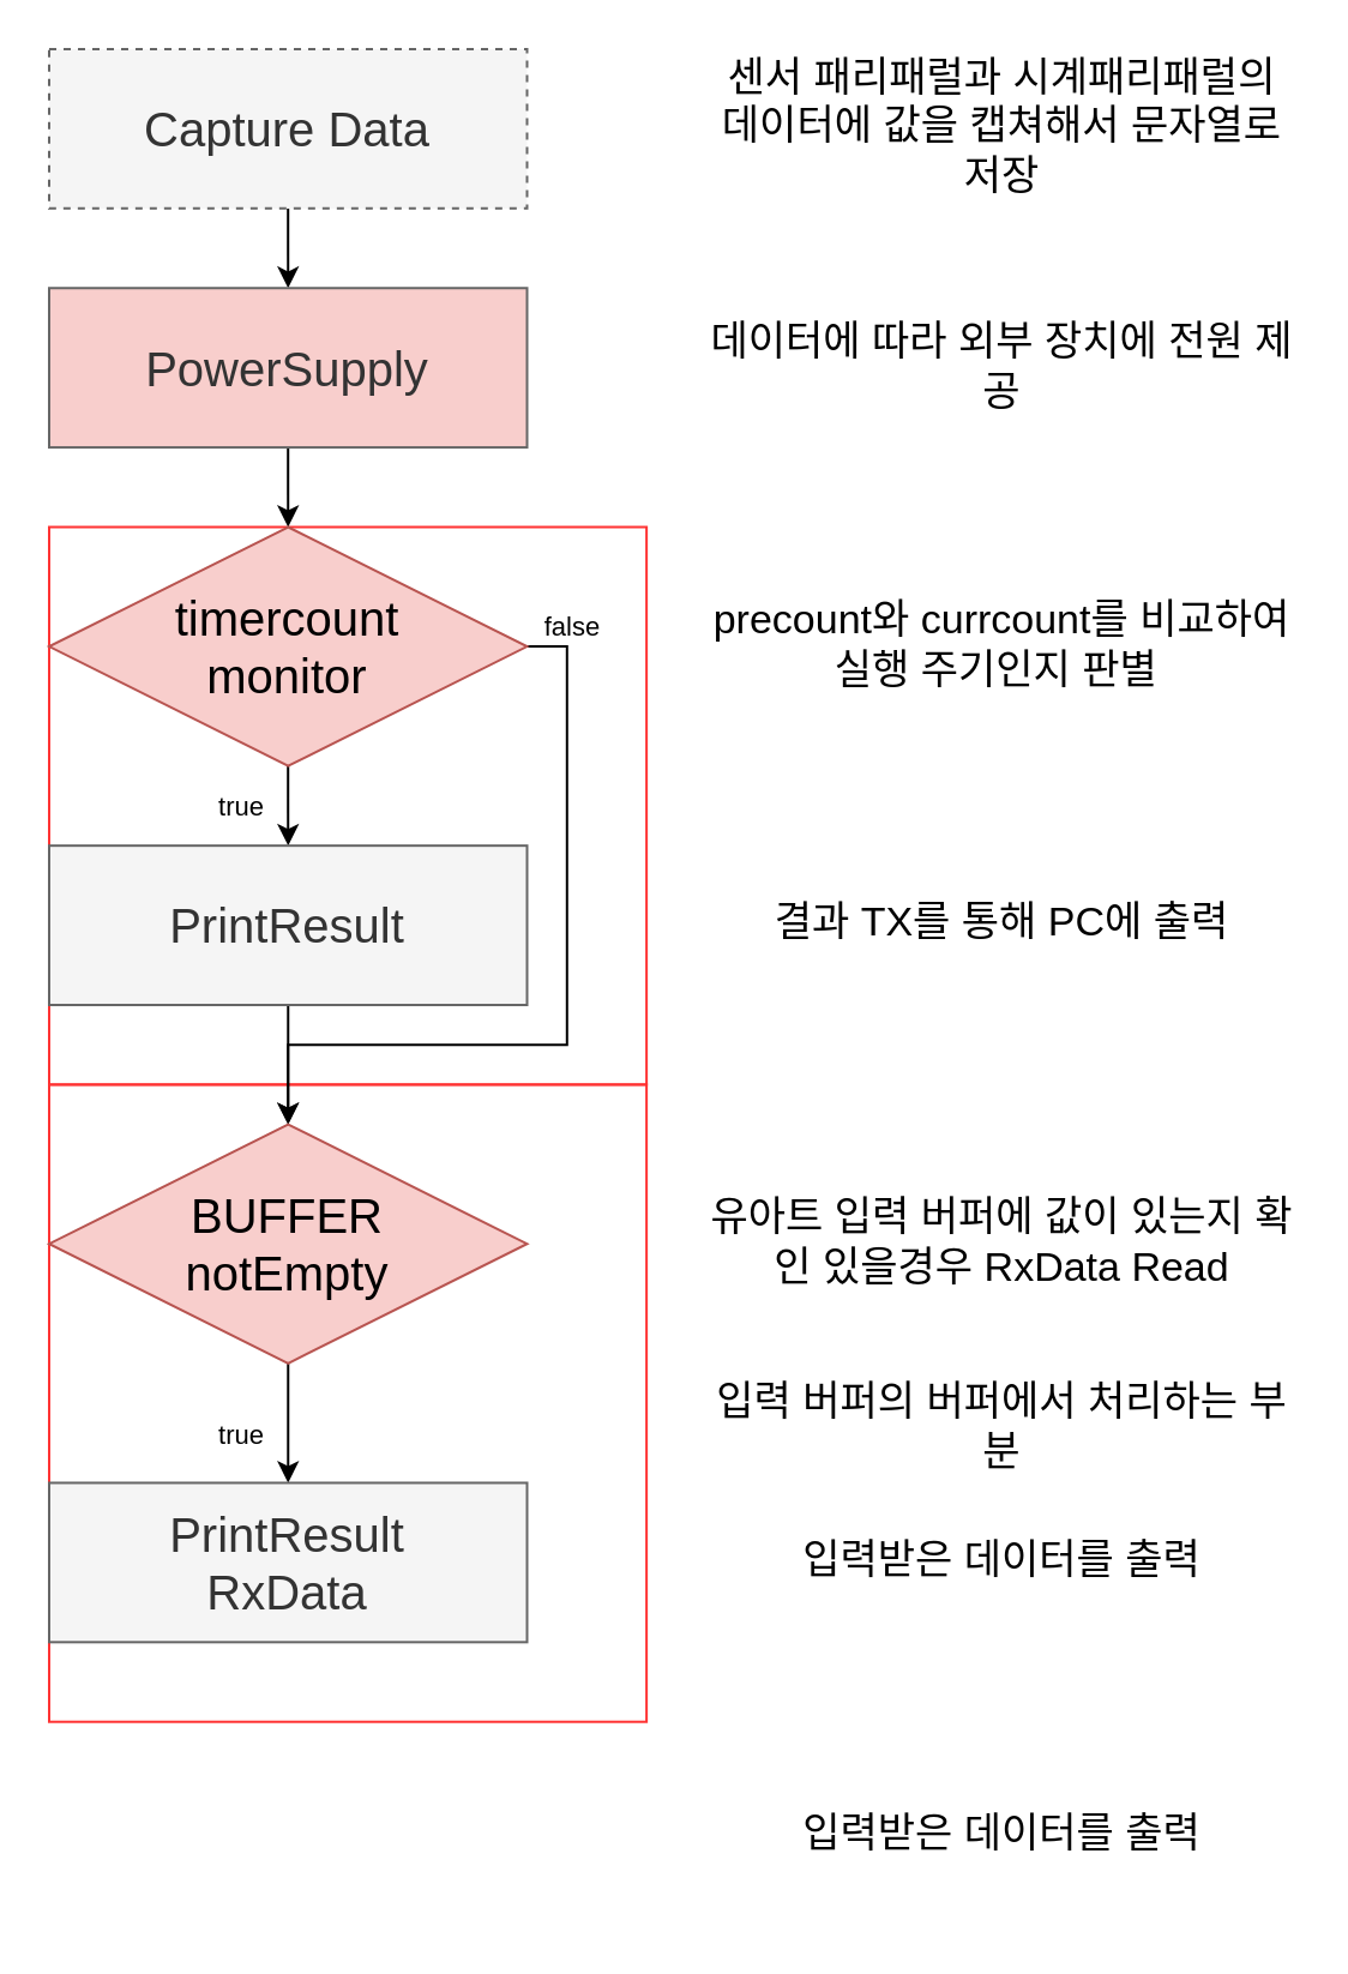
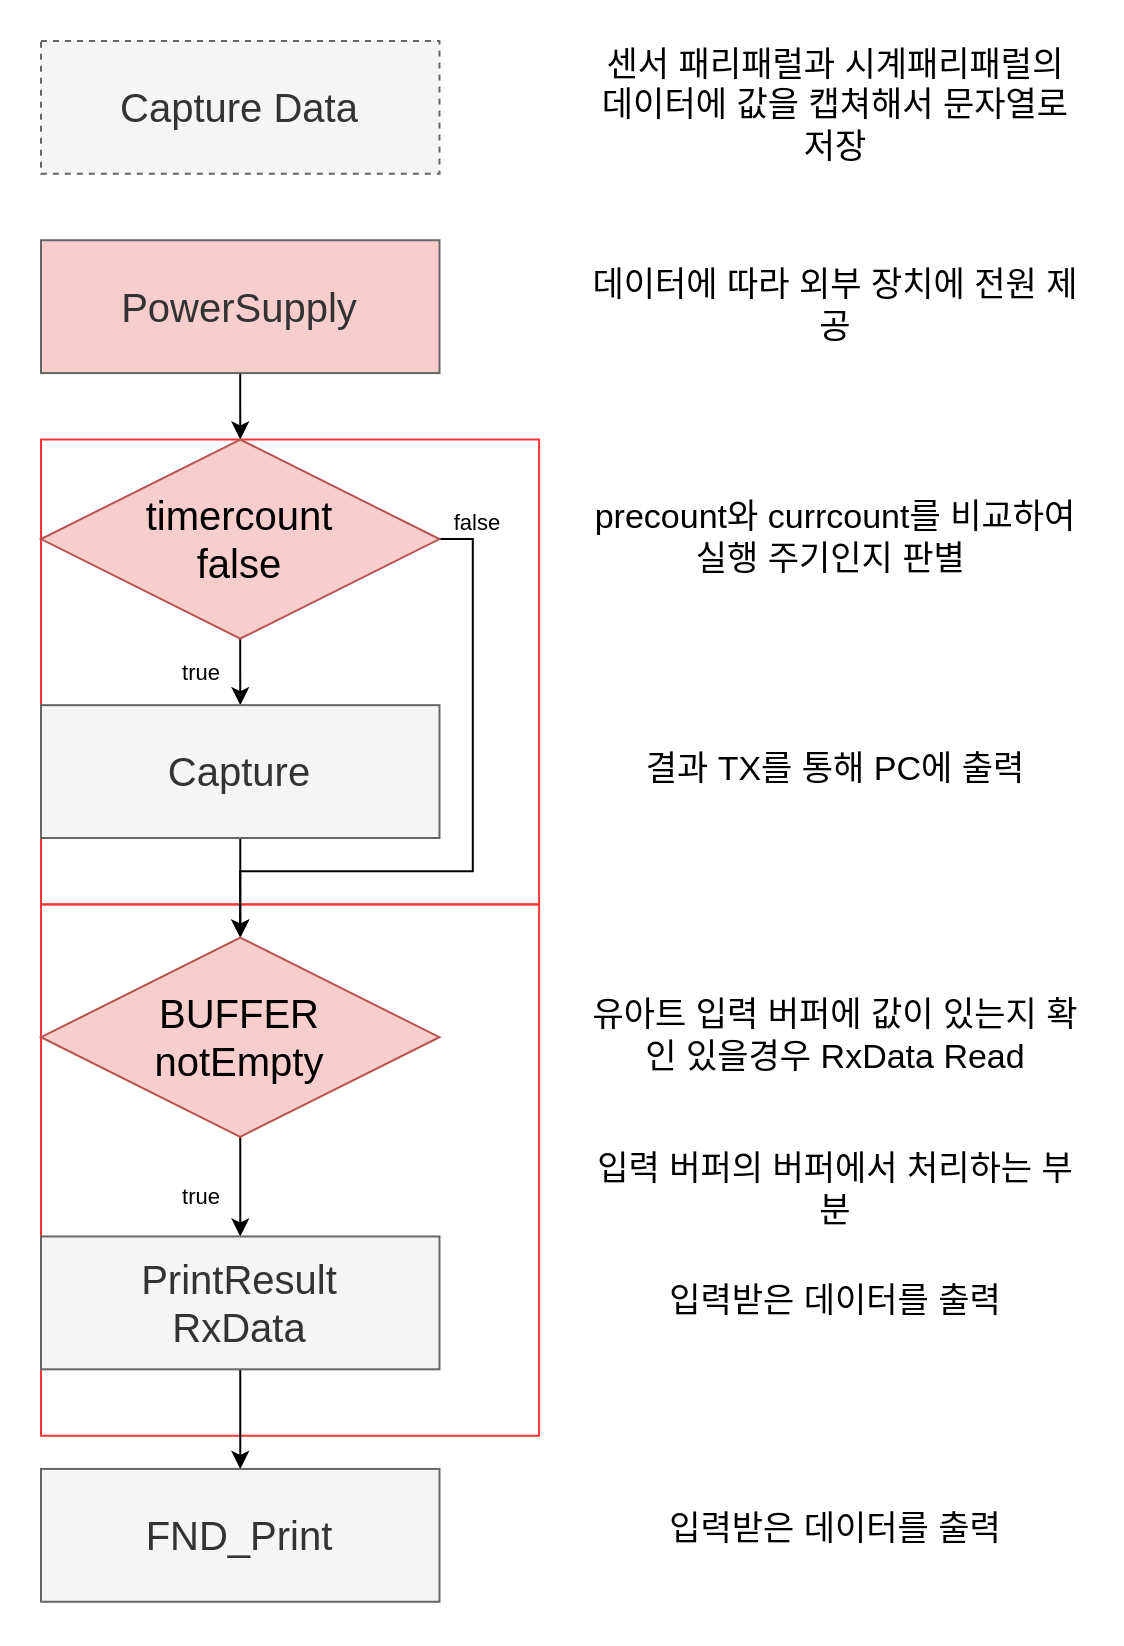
- <mxCell id="4" style="edgeStyle=orthogonalEdgeStyle;rounded=0;orthogonalLoop=1;jettySize=auto;html=1;entryX=0.5;entryY=0;entryDx=0;entryDy=0;" edge="1" parent="1" source="5" target="7"><mxGeometry relative="1" as="geometry" /></mxCell>
- <mxCell id="11" value="timercount&lt;div&gt;monitor&lt;/div&gt;" style="rhombus;whiteSpace=wrap;html=1;fillColor=#f8cecc;strokeColor=#b85450;fontSize=20;" vertex="1" parent="1"><mxGeometry x="20.004" y="219.247" width="199.246" height="99.623" as="geometry" /></mxCell>
+ <mxCell id="11" value="timercount&lt;div&gt;false&lt;/div&gt;" style="rhombus;whiteSpace=wrap;html=1;fillColor=#f8cecc;strokeColor=#b85450;fontSize=20;" vertex="1" parent="1"><mxGeometry x="20.004" y="219.247" width="199.246" height="99.623" as="geometry" /></mxCell>
- <mxCell id="13" value="PrintResult" style="rounded=0;whiteSpace=wrap;html=1;fillColor=#f5f5f5;fontColor=#333333;strokeColor=#666666;fontSize=20;" vertex="1" parent="1"><mxGeometry x="20.004" y="352.077" width="199.246" height="66.415" as="geometry" /></mxCell>
+ <mxCell id="13" value="Capture" style="rounded=0;whiteSpace=wrap;html=1;fillColor=#f5f5f5;fontColor=#333333;strokeColor=#666666;fontSize=20;" vertex="1" parent="1"><mxGeometry x="20.004" y="352.077" width="199.246" height="66.415" as="geometry" /></mxCell>
+ <mxCell id="16" value="" style="edgeStyle=orthogonalEdgeStyle;rounded=0;orthogonalLoop=1;jettySize=auto;html=1;" edge="1" parent="1" source="17" target="18"><mxGeometry relative="1" as="geometry" /></mxCell>
+ <mxCell id="18" value="FND_Print" style="rounded=0;whiteSpace=wrap;html=1;fillColor=#f5f5f5;fontColor=#333333;strokeColor=#666666;fontSize=20;" vertex="1" parent="1"><mxGeometry x="20.004" y="733.964" width="199.246" height="66.415" as="geometry" /></mxCell>
